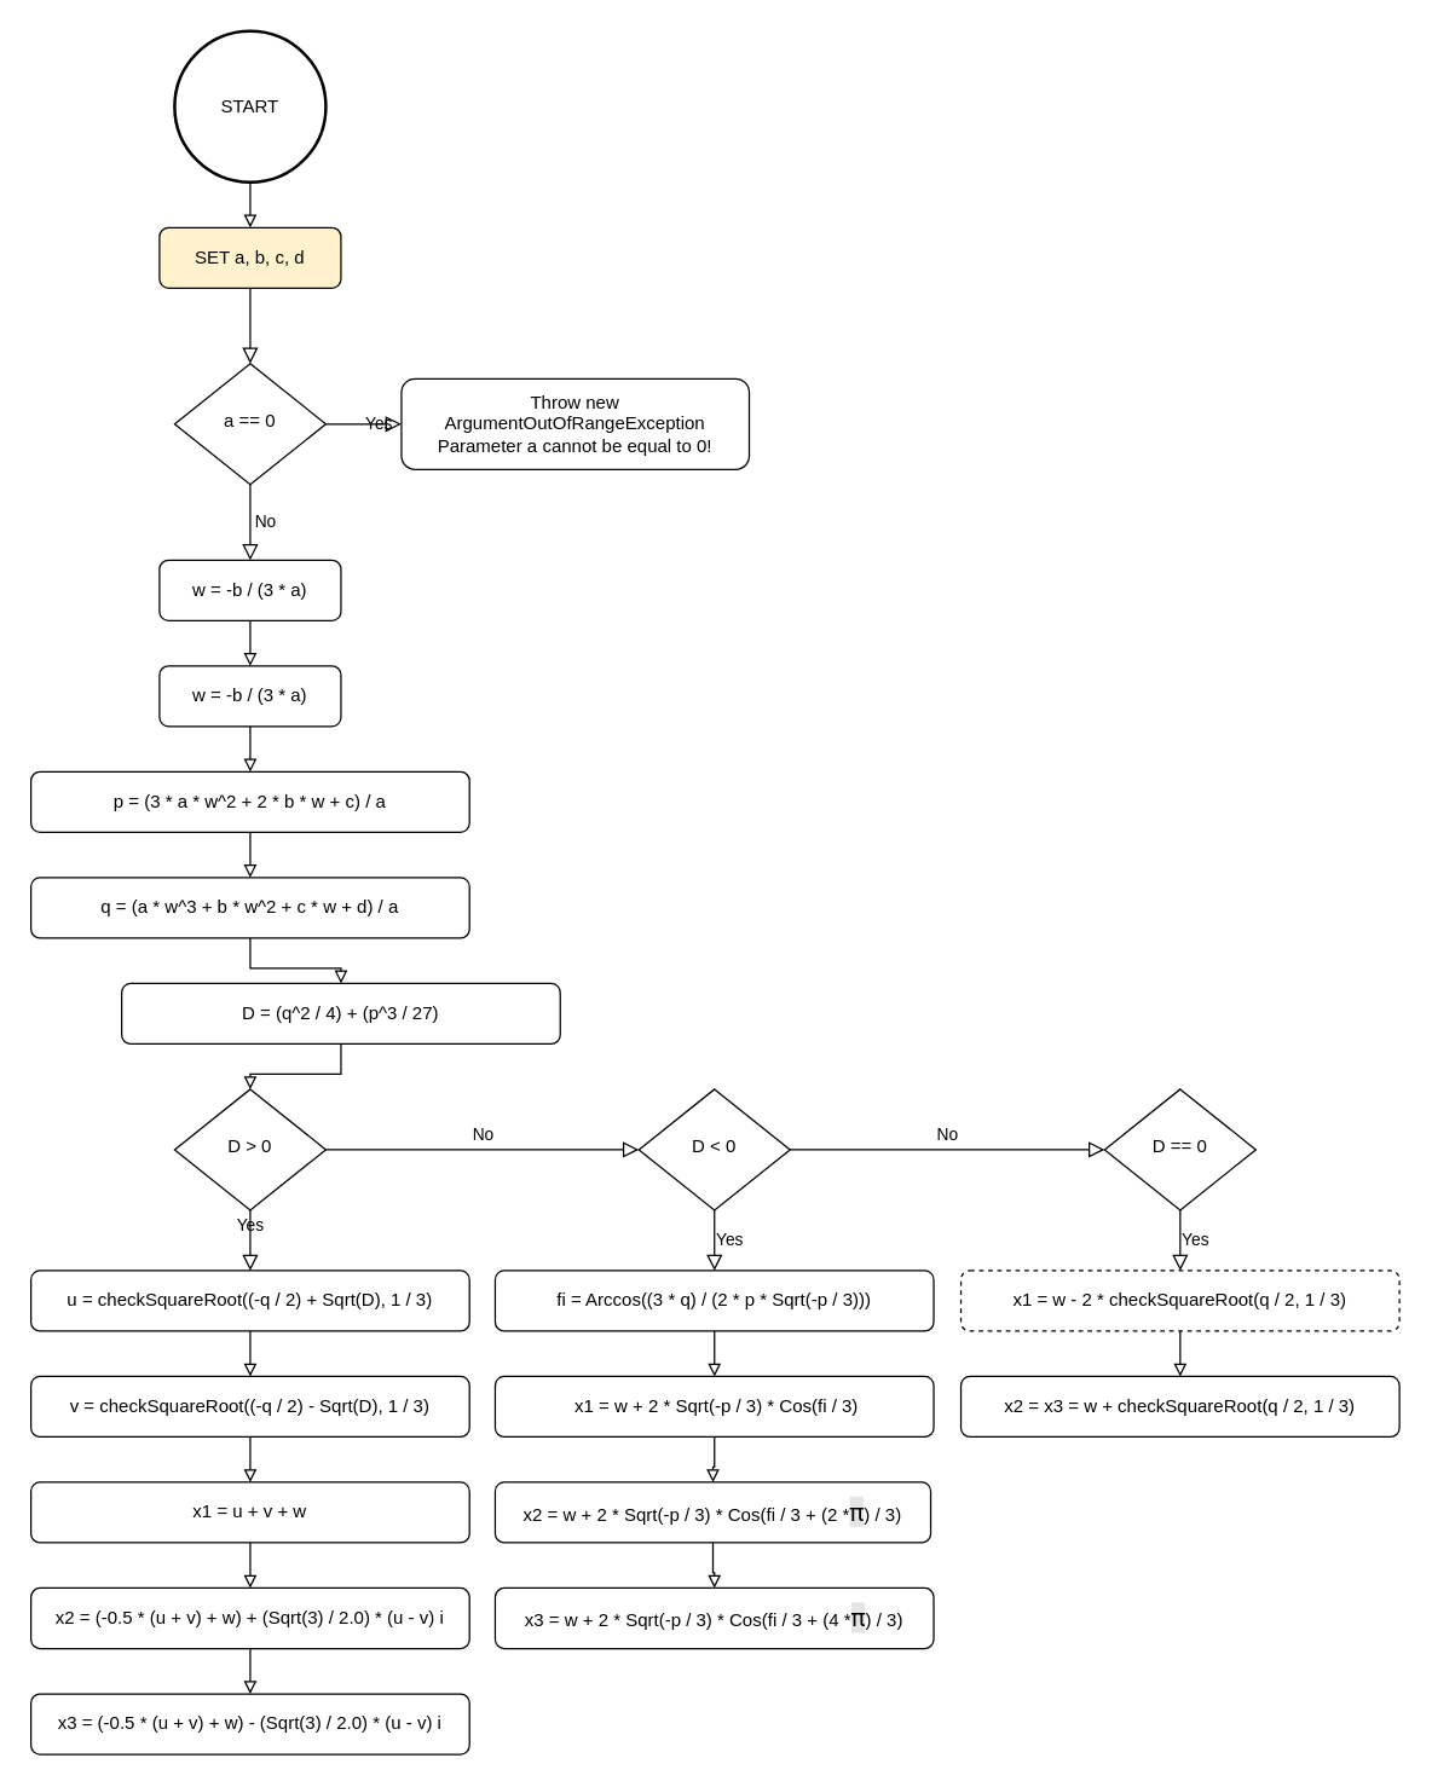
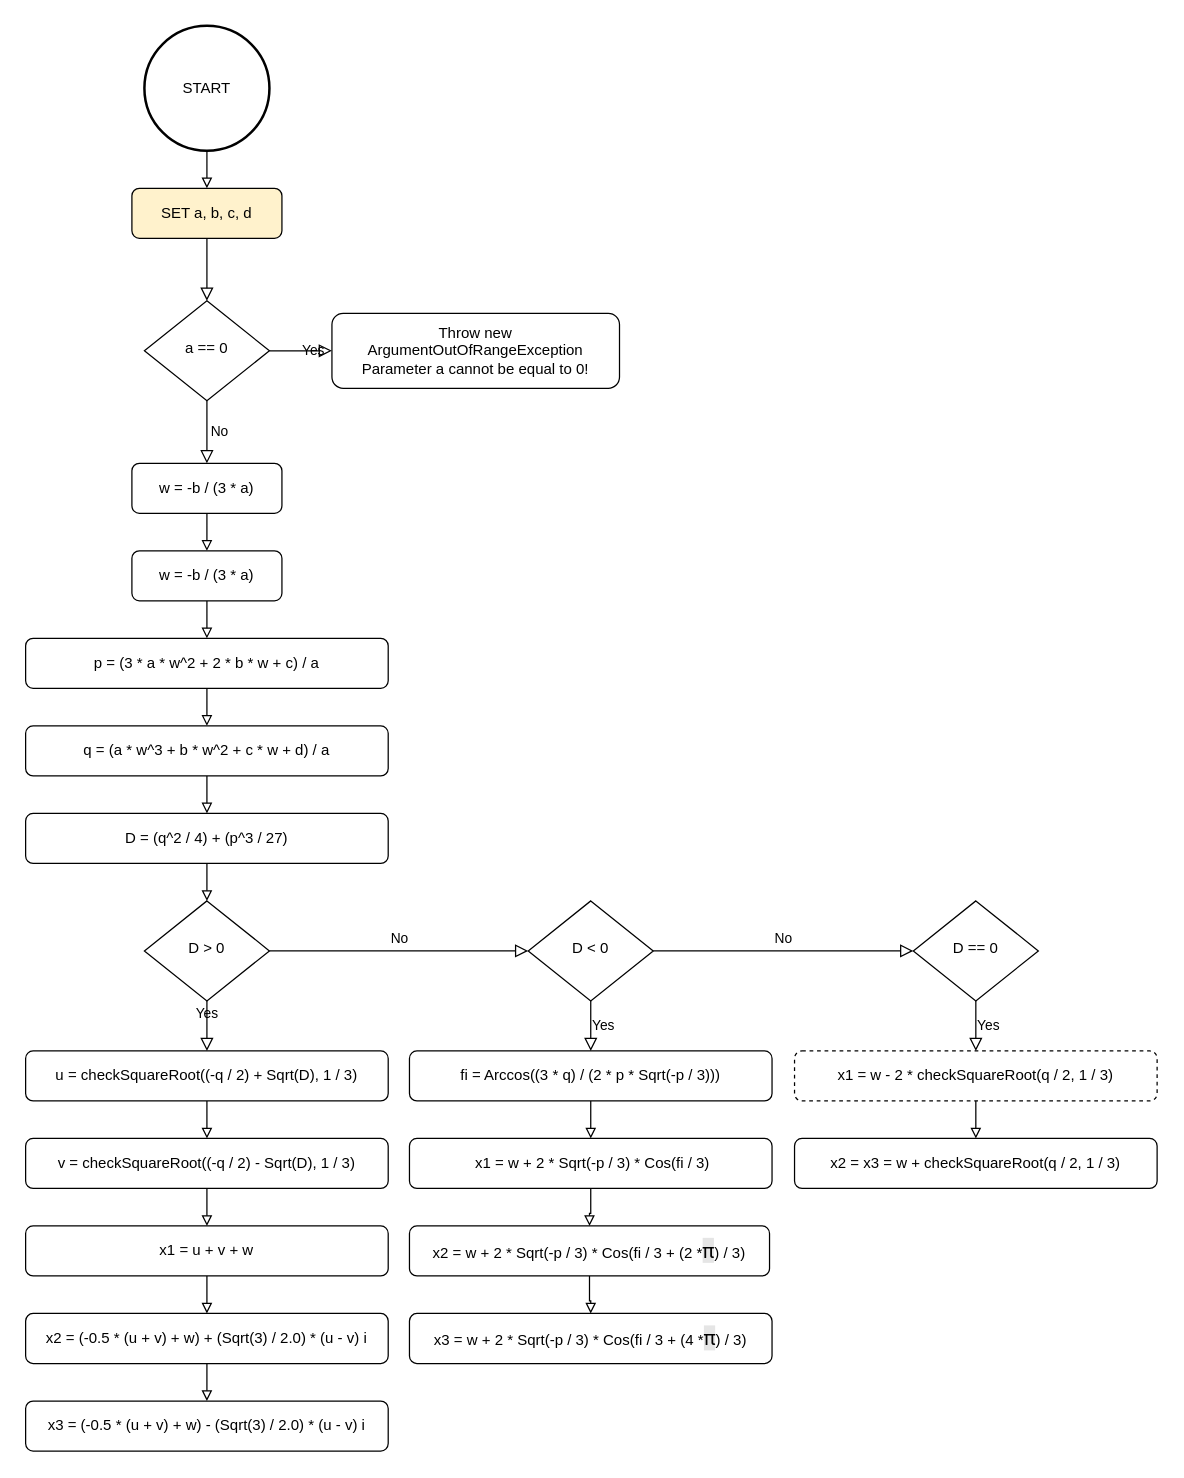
- <mxCell id="19" value="D = (q^2 / 4) + (p^3 / 27)" style="rounded=1;whiteSpace=wrap;html=1;fontSize=12;glass=0;strokeWidth=1;shadow=0;" vertex="1" parent="1"><mxGeometry x="80" y="650" width="290" height="40" as="geometry" /></mxCell>
+ <mxCell id="19" value="D = (q^2 / 4) + (p^3 / 27)" style="rounded=1;whiteSpace=wrap;html=1;fontSize=12;glass=0;strokeWidth=1;shadow=0;" vertex="1" parent="1"><mxGeometry x="20" y="650" width="290" height="40" as="geometry" /></mxCell>
